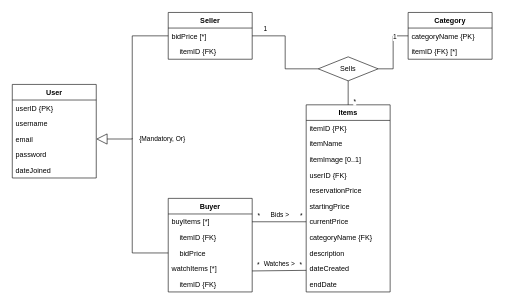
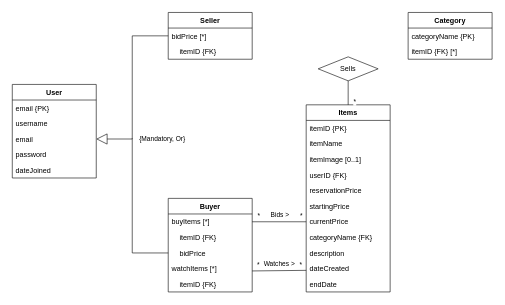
- <mxCell id="31" style="edgeStyle=orthogonalEdgeStyle;rounded=0;orthogonalLoop=1;jettySize=auto;html=1;entryX=1;entryY=0.5;entryDx=0;entryDy=0;entryPerimeter=0;endArrow=none;endFill=0;" parent="1" source="33" target="40" edge="1"><mxGeometry relative="1" as="geometry" /></mxCell>
- <mxCell id="32" value="1" style="edgeLabel;html=1;align=center;verticalAlign=middle;resizable=0;points=[];" parent="31" vertex="1" connectable="0"><mxGeometry x="-0.272" y="-1" relative="1" as="geometry"><mxPoint x="3" y="-12" as="offset" /></mxGeometry></mxCell>
- <mxCell id="36" style="edgeStyle=orthogonalEdgeStyle;rounded=0;orthogonalLoop=1;jettySize=auto;html=1;exitX=0;exitY=0.5;exitDx=0;exitDy=0;exitPerimeter=0;entryX=1;entryY=0.5;entryDx=0;entryDy=0;endArrow=none;endFill=0;" parent="1" source="40" target="9" edge="1"><mxGeometry relative="1" as="geometry" /></mxCell>
- <mxCell id="37" value="1" style="edgeLabel;html=1;align=center;verticalAlign=middle;resizable=0;points=[];" parent="36" vertex="1" connectable="0"><mxGeometry x="0.751" y="1" relative="1" as="geometry"><mxPoint y="-14" as="offset" /></mxGeometry></mxCell>
- <mxCell id="3" value="userID {PK}" style="text;strokeColor=none;fillColor=none;align=left;verticalAlign=top;spacingLeft=4;spacingRight=4;overflow=hidden;rotatable=0;points=[[0,0.5],[1,0.5]];portConstraint=eastwest;" parent="2" vertex="1"><mxGeometry y="26" width="140" height="26" as="geometry" /></mxCell>
+ <mxCell id="3" value="email {PK}" style="text;strokeColor=none;fillColor=none;align=left;verticalAlign=top;spacingLeft=4;spacingRight=4;overflow=hidden;rotatable=0;points=[[0,0.5],[1,0.5]];portConstraint=eastwest;" parent="2" vertex="1"><mxGeometry y="26" width="140" height="26" as="geometry" /></mxCell>
